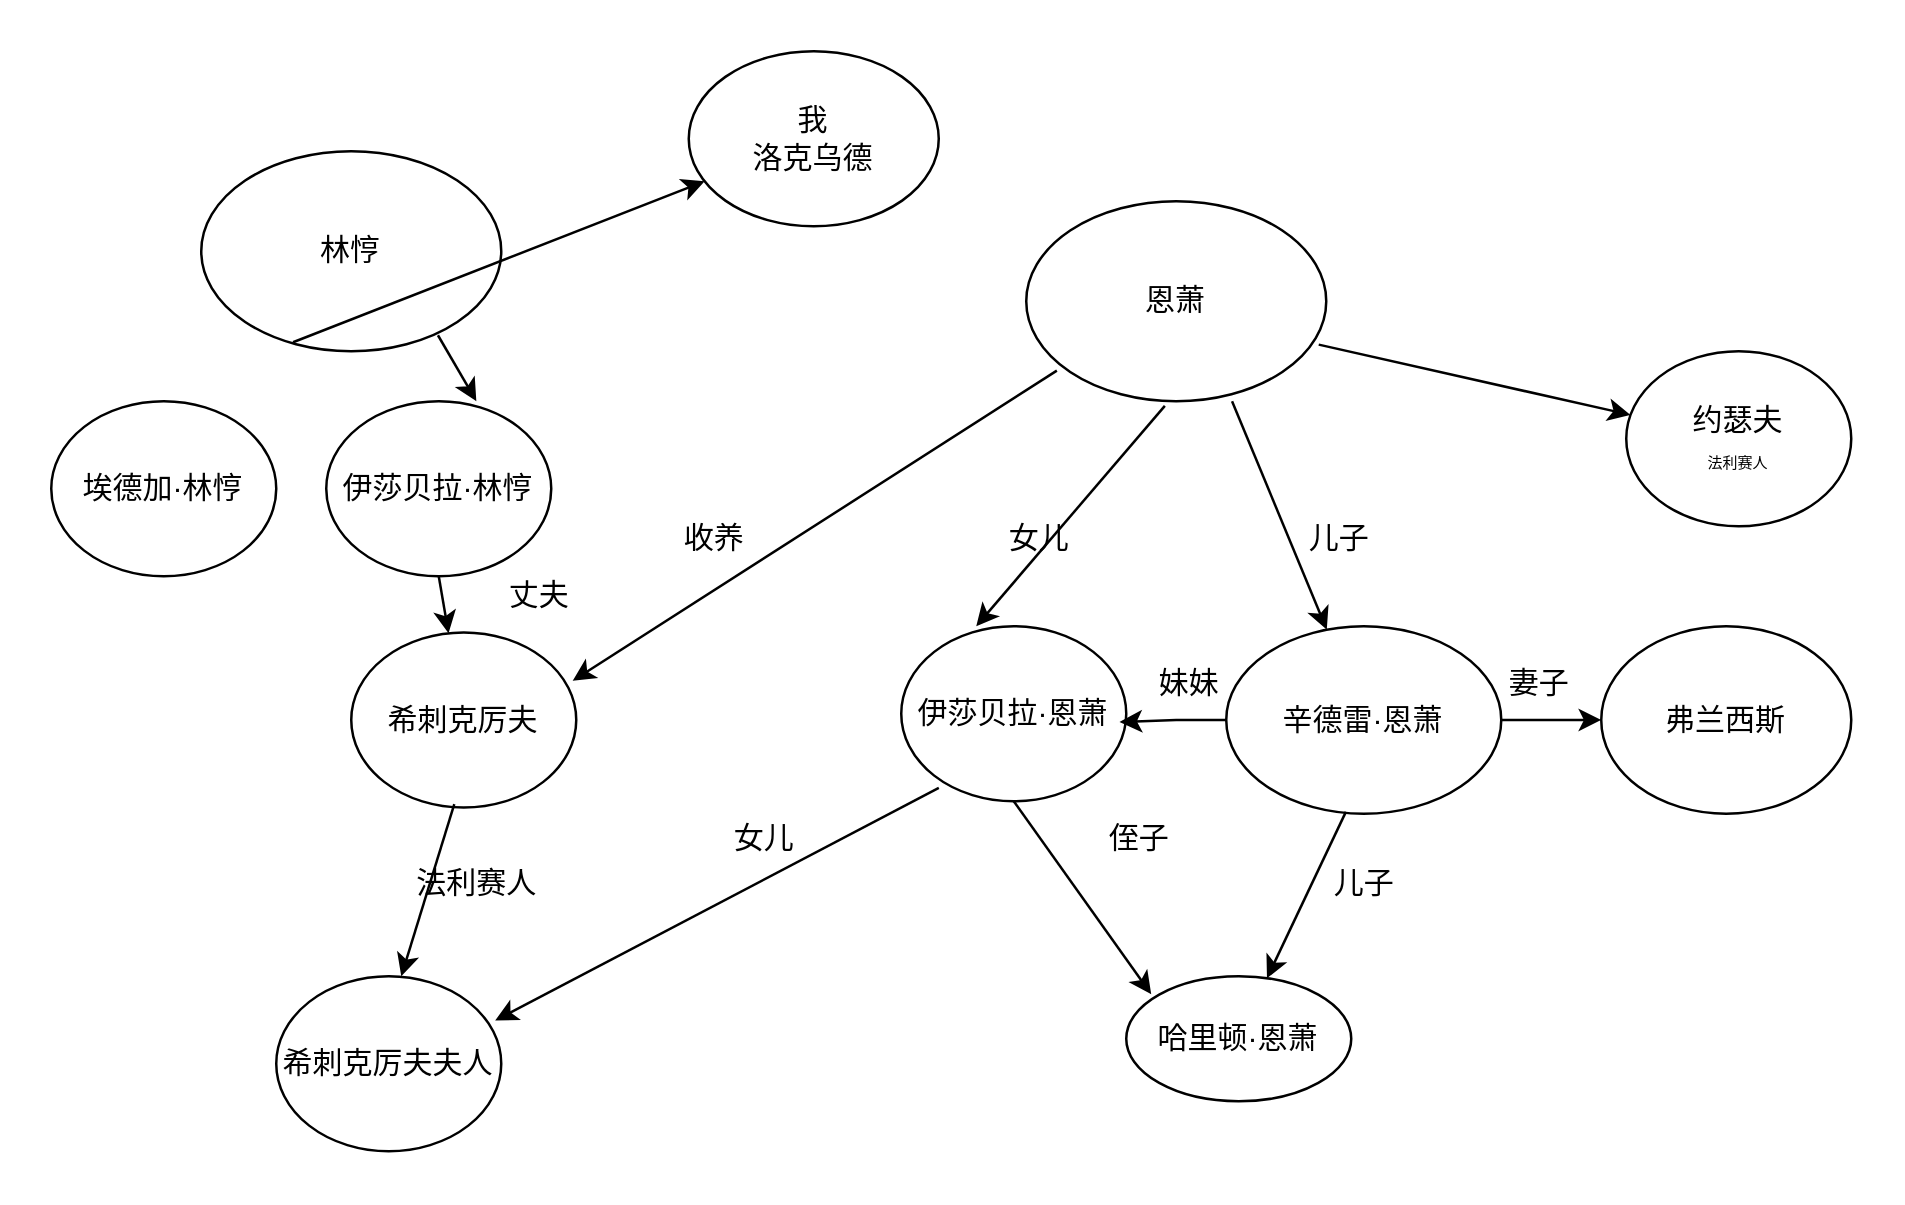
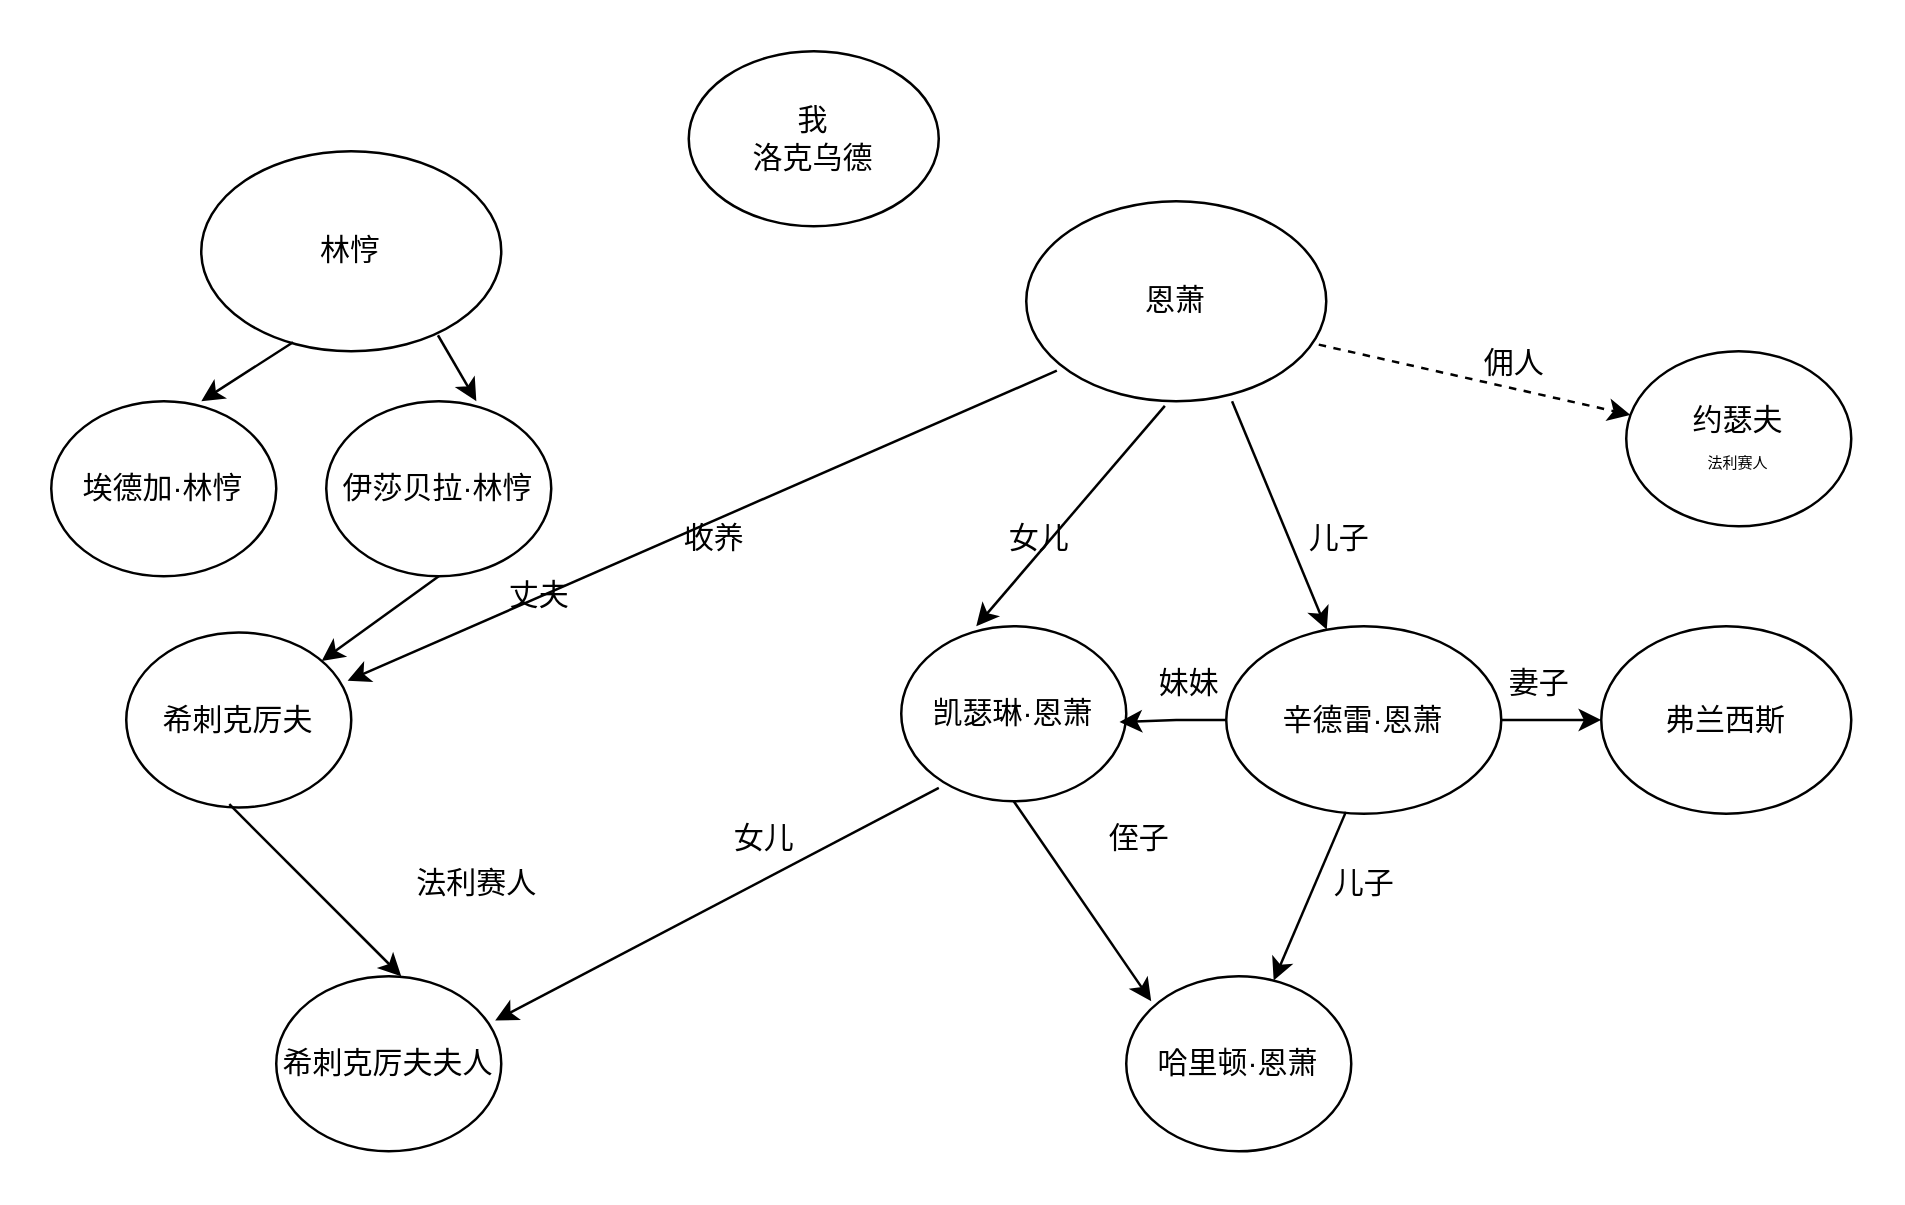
- <mxCell id="36" value="" style="endArrow=classic;html=1;rounded=0;exitX=0.306;exitY=0.955;exitDx=0;exitDy=0;exitPerimeter=0;" edge="1" parent="1" source="16" target="31"><mxGeometry width="50" height="50" relative="1" as="geometry"><mxPoint x="20" y="170" as="sourcePoint" /><mxPoint x="70" y="120" as="targetPoint" /></mxGeometry></mxCell>
+ <mxCell id="36" value="" style="endArrow=classic;html=1;rounded=0;exitX=0.306;exitY=0.955;exitDx=0;exitDy=0;exitPerimeter=0;entryX=0.667;entryY=0;entryDx=0;entryDy=0;entryPerimeter=0;" edge="1" parent="1" source="16" target="32"><mxGeometry width="50" height="50" relative="1" as="geometry"><mxPoint x="20" y="170" as="sourcePoint" /><mxPoint x="70" y="120" as="targetPoint" /></mxGeometry></mxCell>
+ <mxCell id="28" value="佣人" style="text;html=1;align=center;verticalAlign=middle;resizable=0;points=[];autosize=1;strokeColor=none;fillColor=none;" parent="1" vertex="1"><mxGeometry x="580" y="130" width="50" height="30" as="geometry" /></mxCell>
- <mxCell id="26" value="" style="endArrow=classic;html=1;rounded=0;exitX=0.975;exitY=0.717;exitDx=0;exitDy=0;exitPerimeter=0;" parent="1" source="17" target="27" edge="1"><mxGeometry width="50" height="50" relative="1" as="geometry"><mxPoint x="577" y="129" as="sourcePoint" /><mxPoint x="630" y="230" as="targetPoint" /></mxGeometry></mxCell>
+ <mxCell id="26" value="" style="endArrow=classic;html=1;rounded=0;exitX=0.975;exitY=0.717;exitDx=0;exitDy=0;exitPerimeter=0;dashed=1;" parent="1" source="17" target="27" edge="1"><mxGeometry width="50" height="50" relative="1" as="geometry"><mxPoint x="577" y="129" as="sourcePoint" /><mxPoint x="630" y="230" as="targetPoint" /></mxGeometry></mxCell>
- <mxCell id="3" value="伊莎贝拉·恩萧" style="ellipse;whiteSpace=wrap;html=1;" parent="1" vertex="1"><mxGeometry x="360" y="250" width="90" height="70" as="geometry" /></mxCell>
+ <mxCell id="3" value="凯瑟琳·恩萧" style="ellipse;whiteSpace=wrap;html=1;" parent="1" vertex="1"><mxGeometry x="360" y="250" width="90" height="70" as="geometry" /></mxCell>
- <mxCell id="2" value="希刺克厉夫" style="ellipse;whiteSpace=wrap;html=1;" parent="1" vertex="1"><mxGeometry x="140" y="252.5" width="90" height="70" as="geometry" /></mxCell>
+ <mxCell id="2" value="希刺克厉夫" style="ellipse;whiteSpace=wrap;html=1;" parent="1" vertex="1"><mxGeometry x="50" y="252.5" width="90" height="70" as="geometry" /></mxCell>
- <mxCell id="4" value="哈里顿·恩萧" style="ellipse;whiteSpace=wrap;html=1;" parent="1" vertex="1"><mxGeometry x="450" y="390" width="90" height="50" as="geometry" /></mxCell>
+ <mxCell id="4" value="哈里顿·恩萧" style="ellipse;whiteSpace=wrap;html=1;" parent="1" vertex="1"><mxGeometry x="450" y="390" width="90" height="70" as="geometry" /></mxCell>
